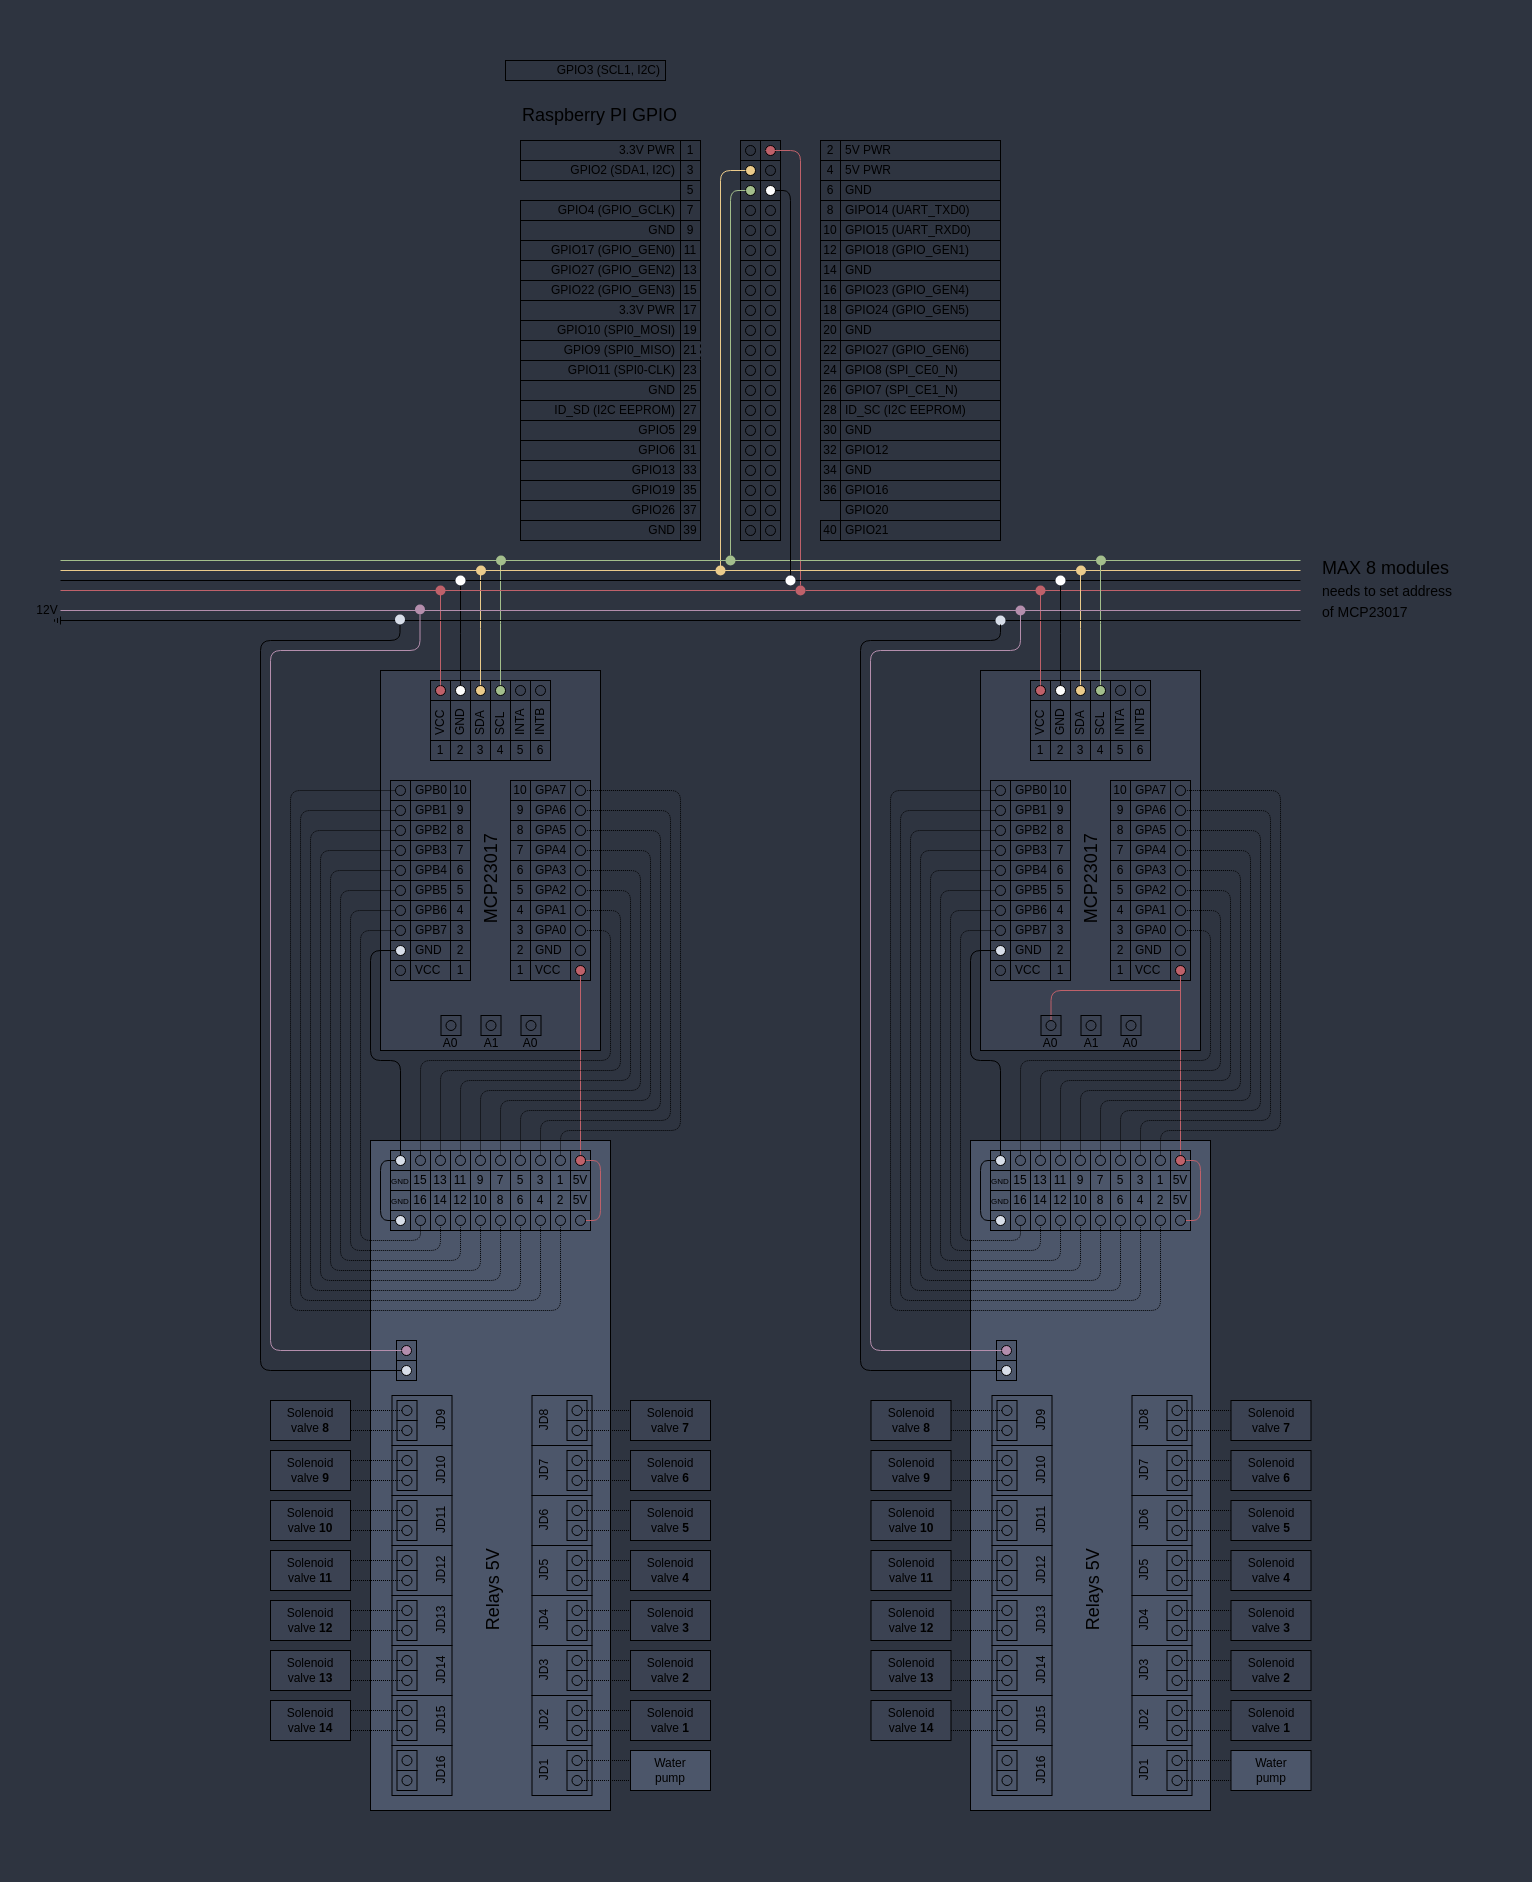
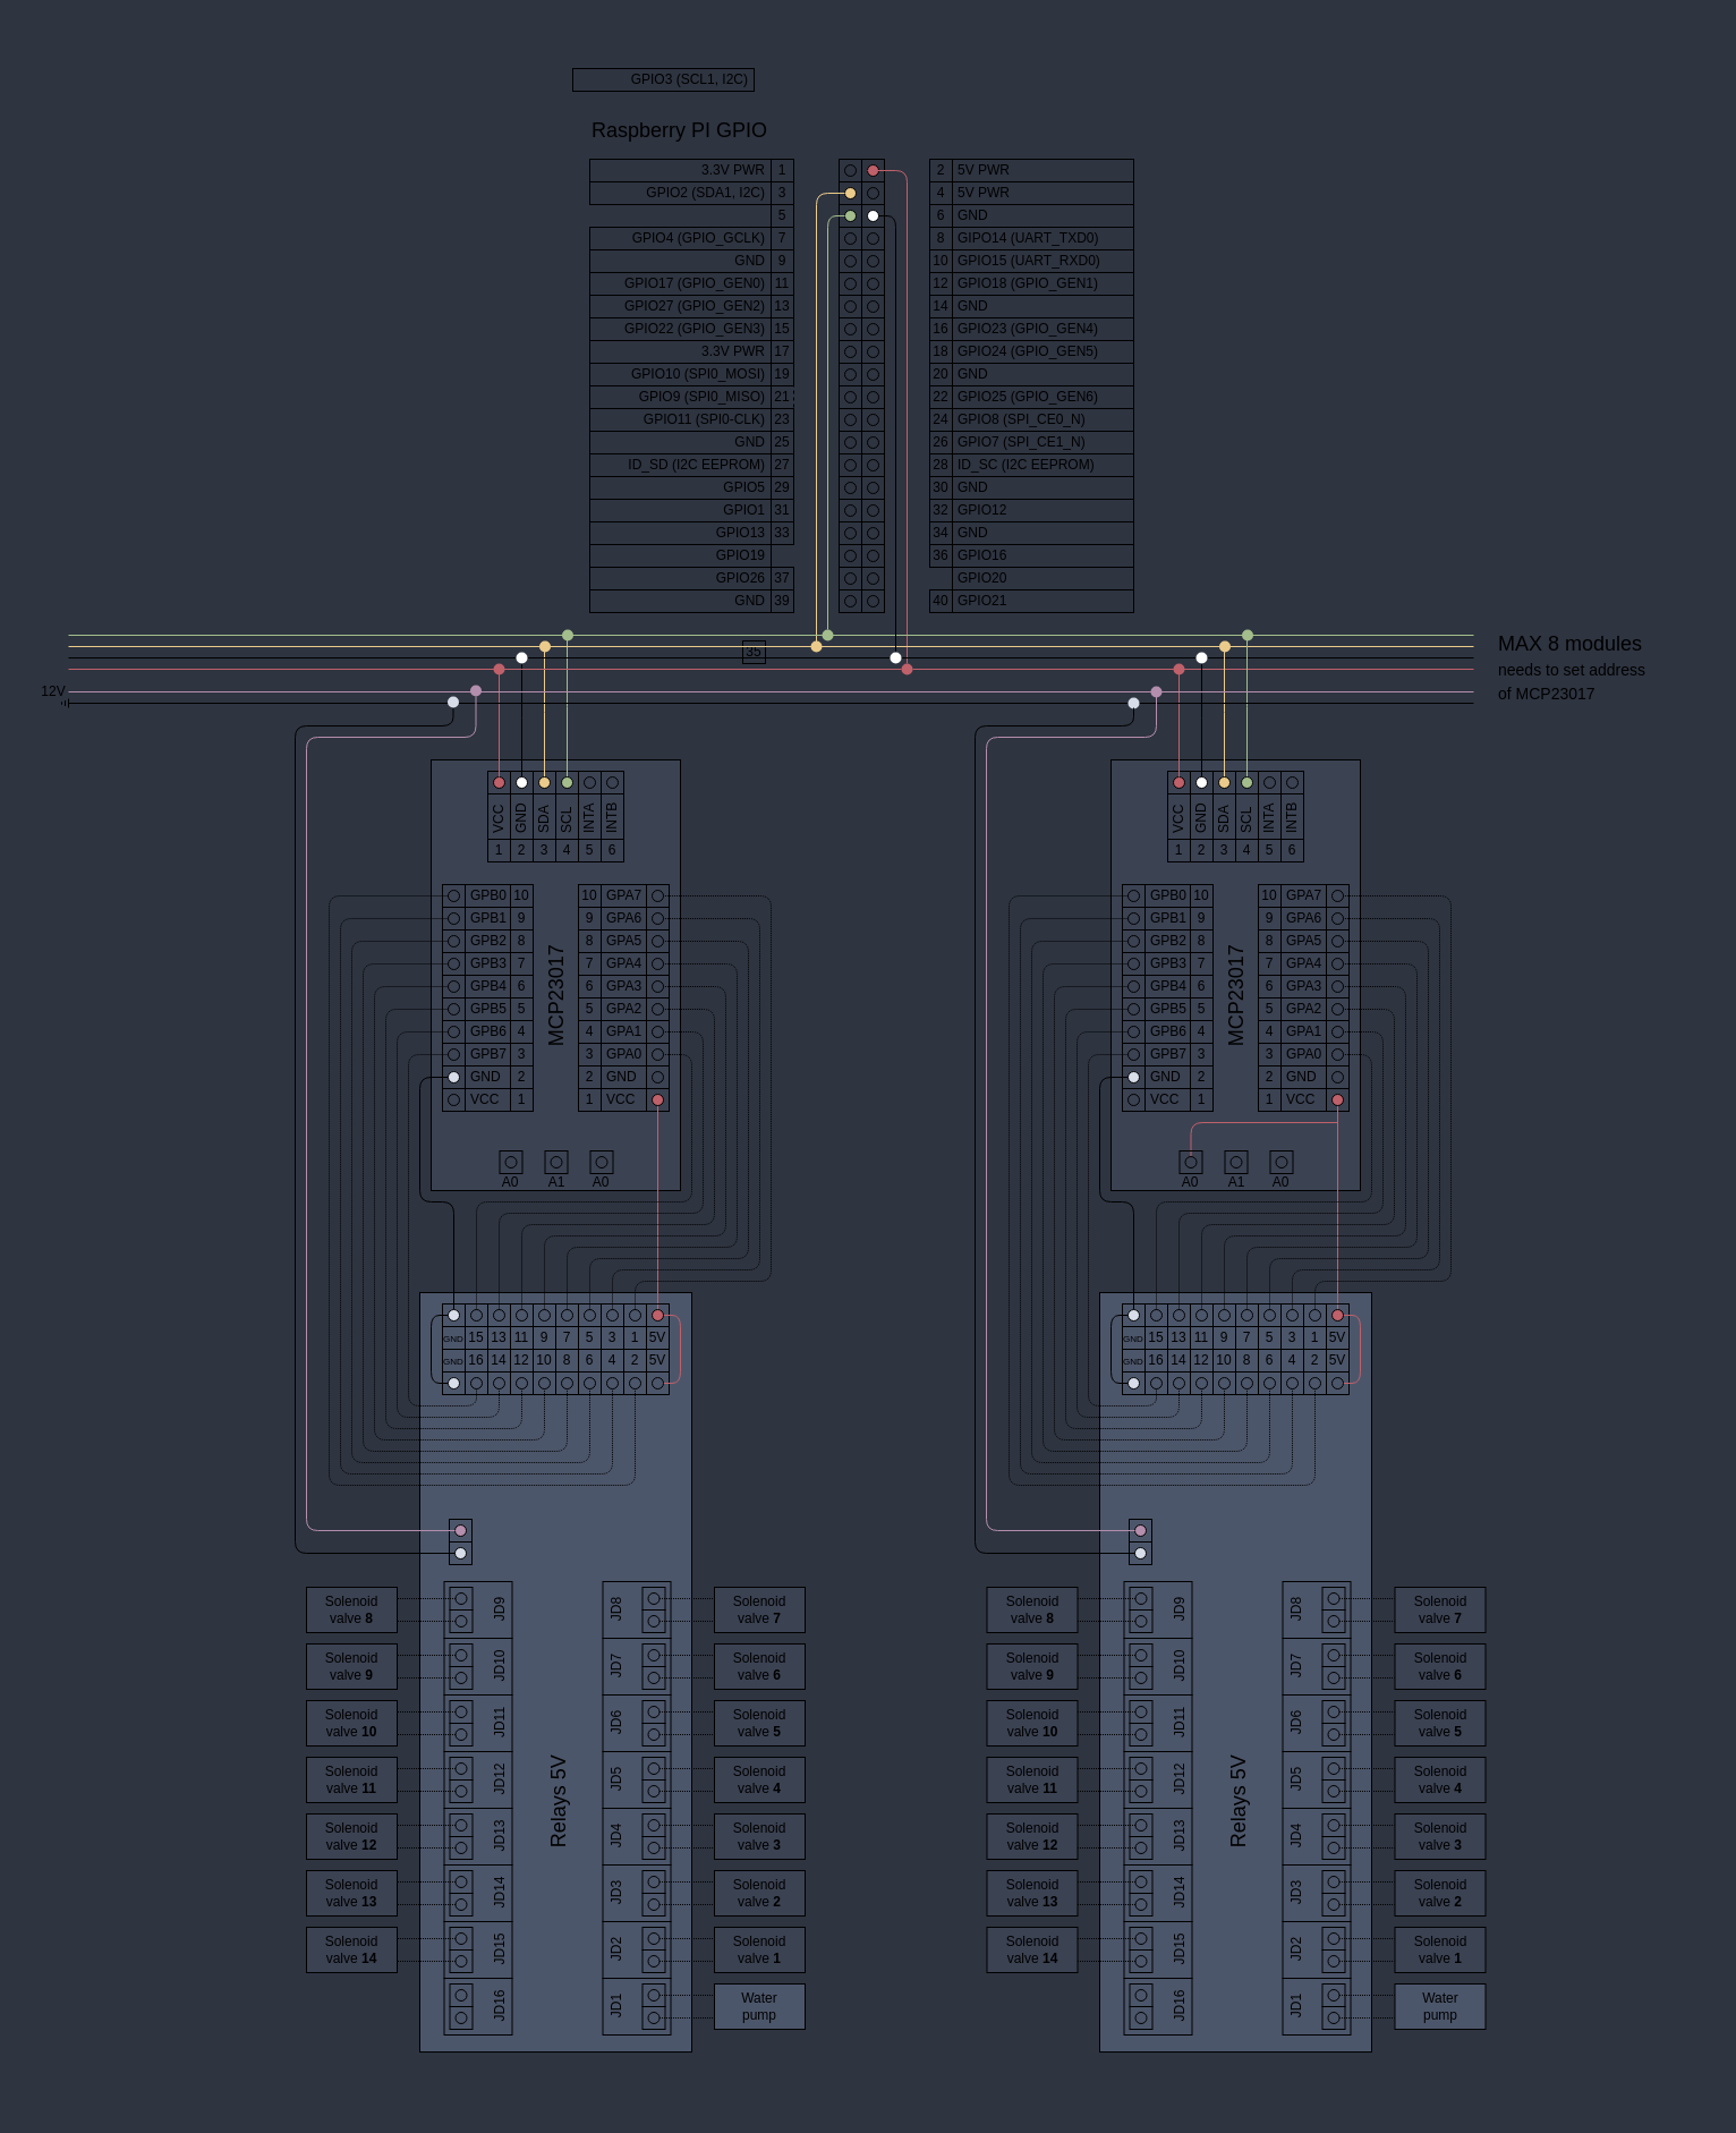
- <mxCell id="28" value="GPIO27 (GPIO_GEN6)" style="rounded=0;whiteSpace=wrap;html=1;spacingLeft=3;align=left;fillColor=none;" parent="1" vertex="1"><mxGeometry x="840" y="340" width="160" height="20" as="geometry" /></mxCell>
+ <mxCell id="28" value="GPIO25 (GPIO_GEN6)" style="rounded=0;whiteSpace=wrap;html=1;spacingLeft=3;align=left;fillColor=none;" parent="1" vertex="1"><mxGeometry x="840" y="340" width="160" height="20" as="geometry" /></mxCell>
- <mxCell id="19" value="GPIO6" style="rounded=0;whiteSpace=wrap;html=1;align=right;spacingTop=0;spacingRight=3;fillColor=none;" parent="1" vertex="1"><mxGeometry x="520" y="440" width="160" height="20" as="geometry" /></mxCell>
+ <mxCell id="19" value="GPIO1" style="rounded=0;whiteSpace=wrap;html=1;align=right;spacingTop=0;spacingRight=3;fillColor=none;" parent="1" vertex="1"><mxGeometry x="520" y="440" width="160" height="20" as="geometry" /></mxCell>
- <mxCell id="112" value="35" style="rounded=0;whiteSpace=wrap;html=1;fillColor=none;" parent="1" vertex="1"><mxGeometry x="680" y="480" width="20" height="20" as="geometry" /></mxCell>
+ <mxCell id="112" value="35" style="rounded=0;whiteSpace=wrap;html=1;fillColor=none;" parent="1" vertex="1"><mxGeometry x="655" y="565" width="20" height="20" as="geometry" /></mxCell>
